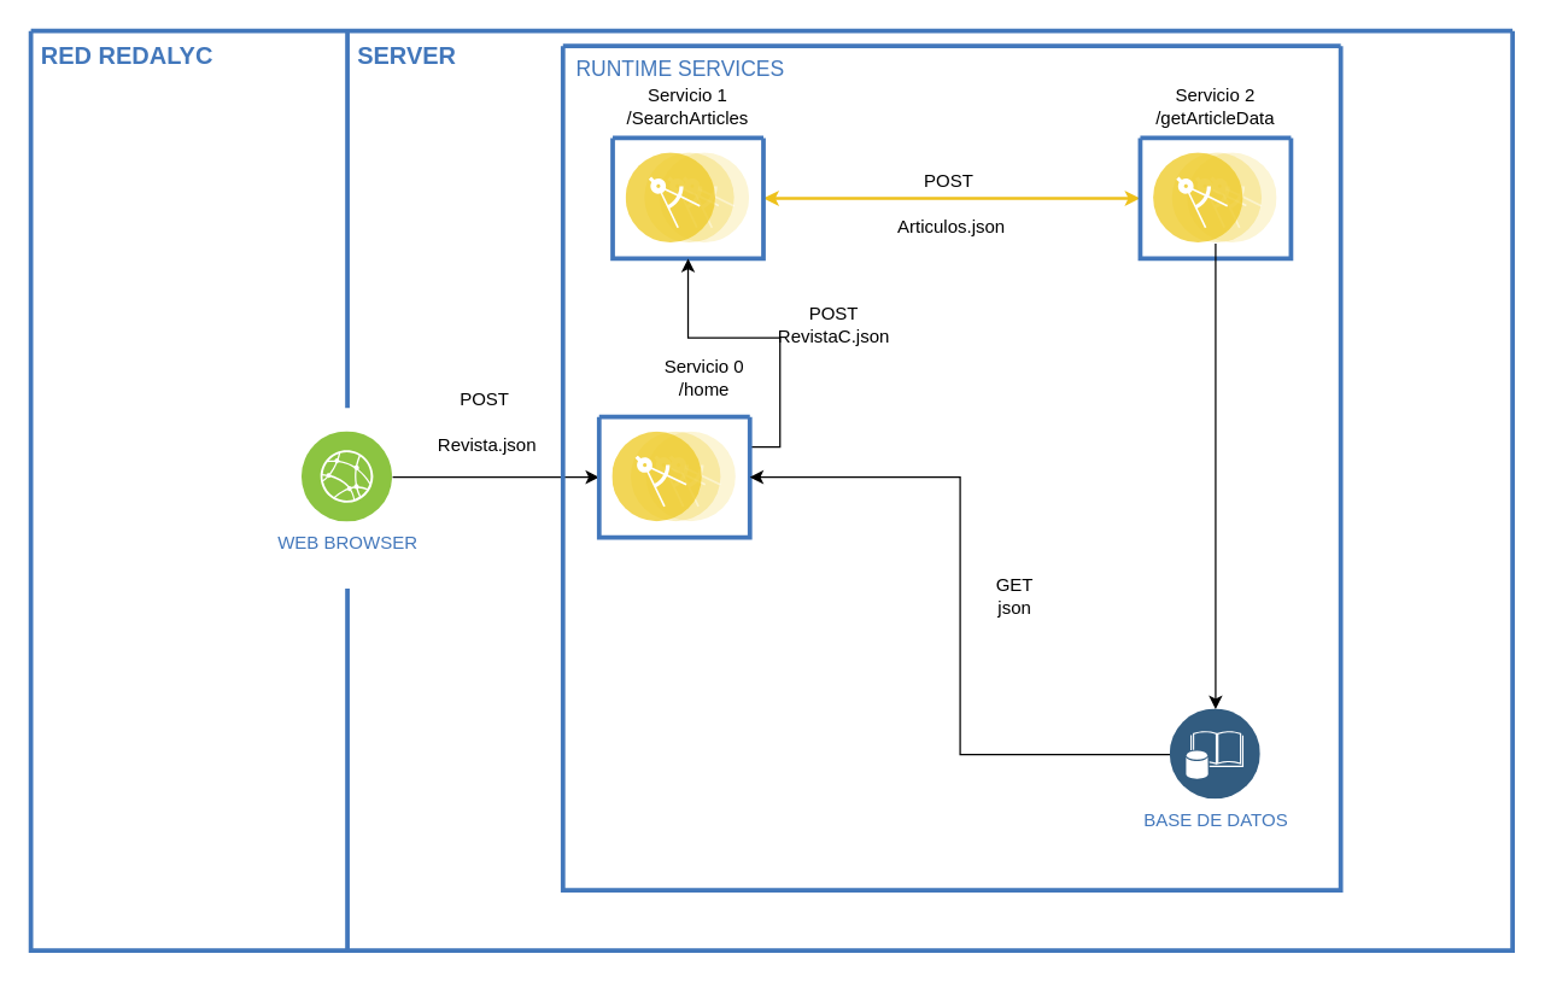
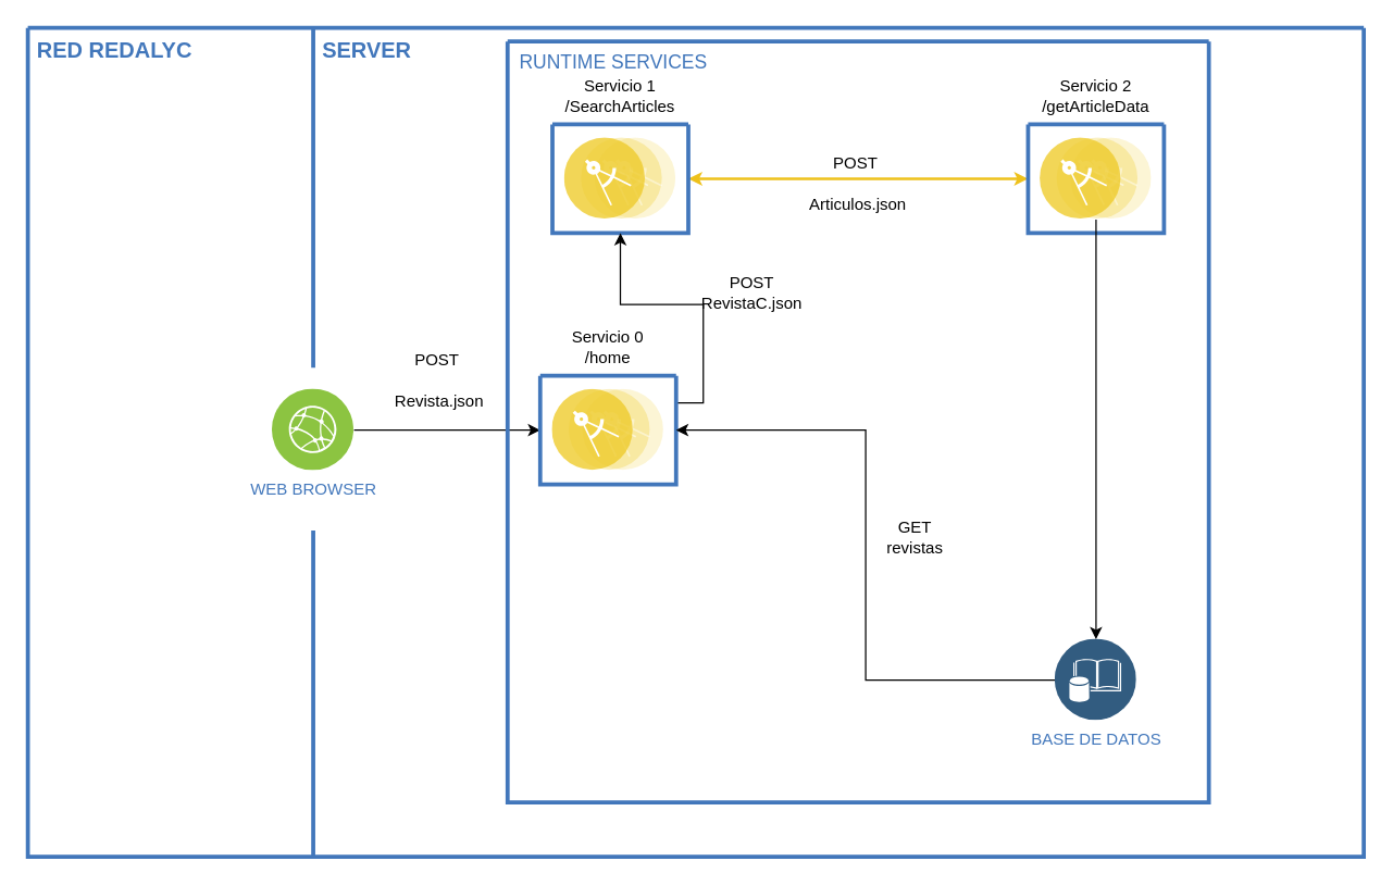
- <mxCell id="23" value="Servicio 0&lt;div&gt;/home&lt;/div&gt;" style="text;html=1;align=center;verticalAlign=middle;whiteSpace=wrap;rounded=0;" vertex="1" parent="9"><mxGeometry x="64" y="205" width="60" height="30" as="geometry" /></mxCell>
+ <mxCell id="23" value="Servicio 0&lt;div&gt;/home&lt;/div&gt;" style="text;html=1;align=center;verticalAlign=middle;whiteSpace=wrap;rounded=0;" vertex="1" parent="9"><mxGeometry x="44" y="210" width="60" height="30" as="geometry" /></mxCell>
- <mxCell id="24" value="GET&lt;div&gt;json&lt;/div&gt;" style="text;html=1;align=center;verticalAlign=middle;whiteSpace=wrap;rounded=0;" vertex="1" parent="9"><mxGeometry x="270" y="350" width="60" height="30" as="geometry" /></mxCell>
+ <mxCell id="24" value="GET&lt;div&gt;revistas&lt;/div&gt;" style="text;html=1;align=center;verticalAlign=middle;whiteSpace=wrap;rounded=0;" vertex="1" parent="9"><mxGeometry x="270" y="350" width="60" height="30" as="geometry" /></mxCell>
